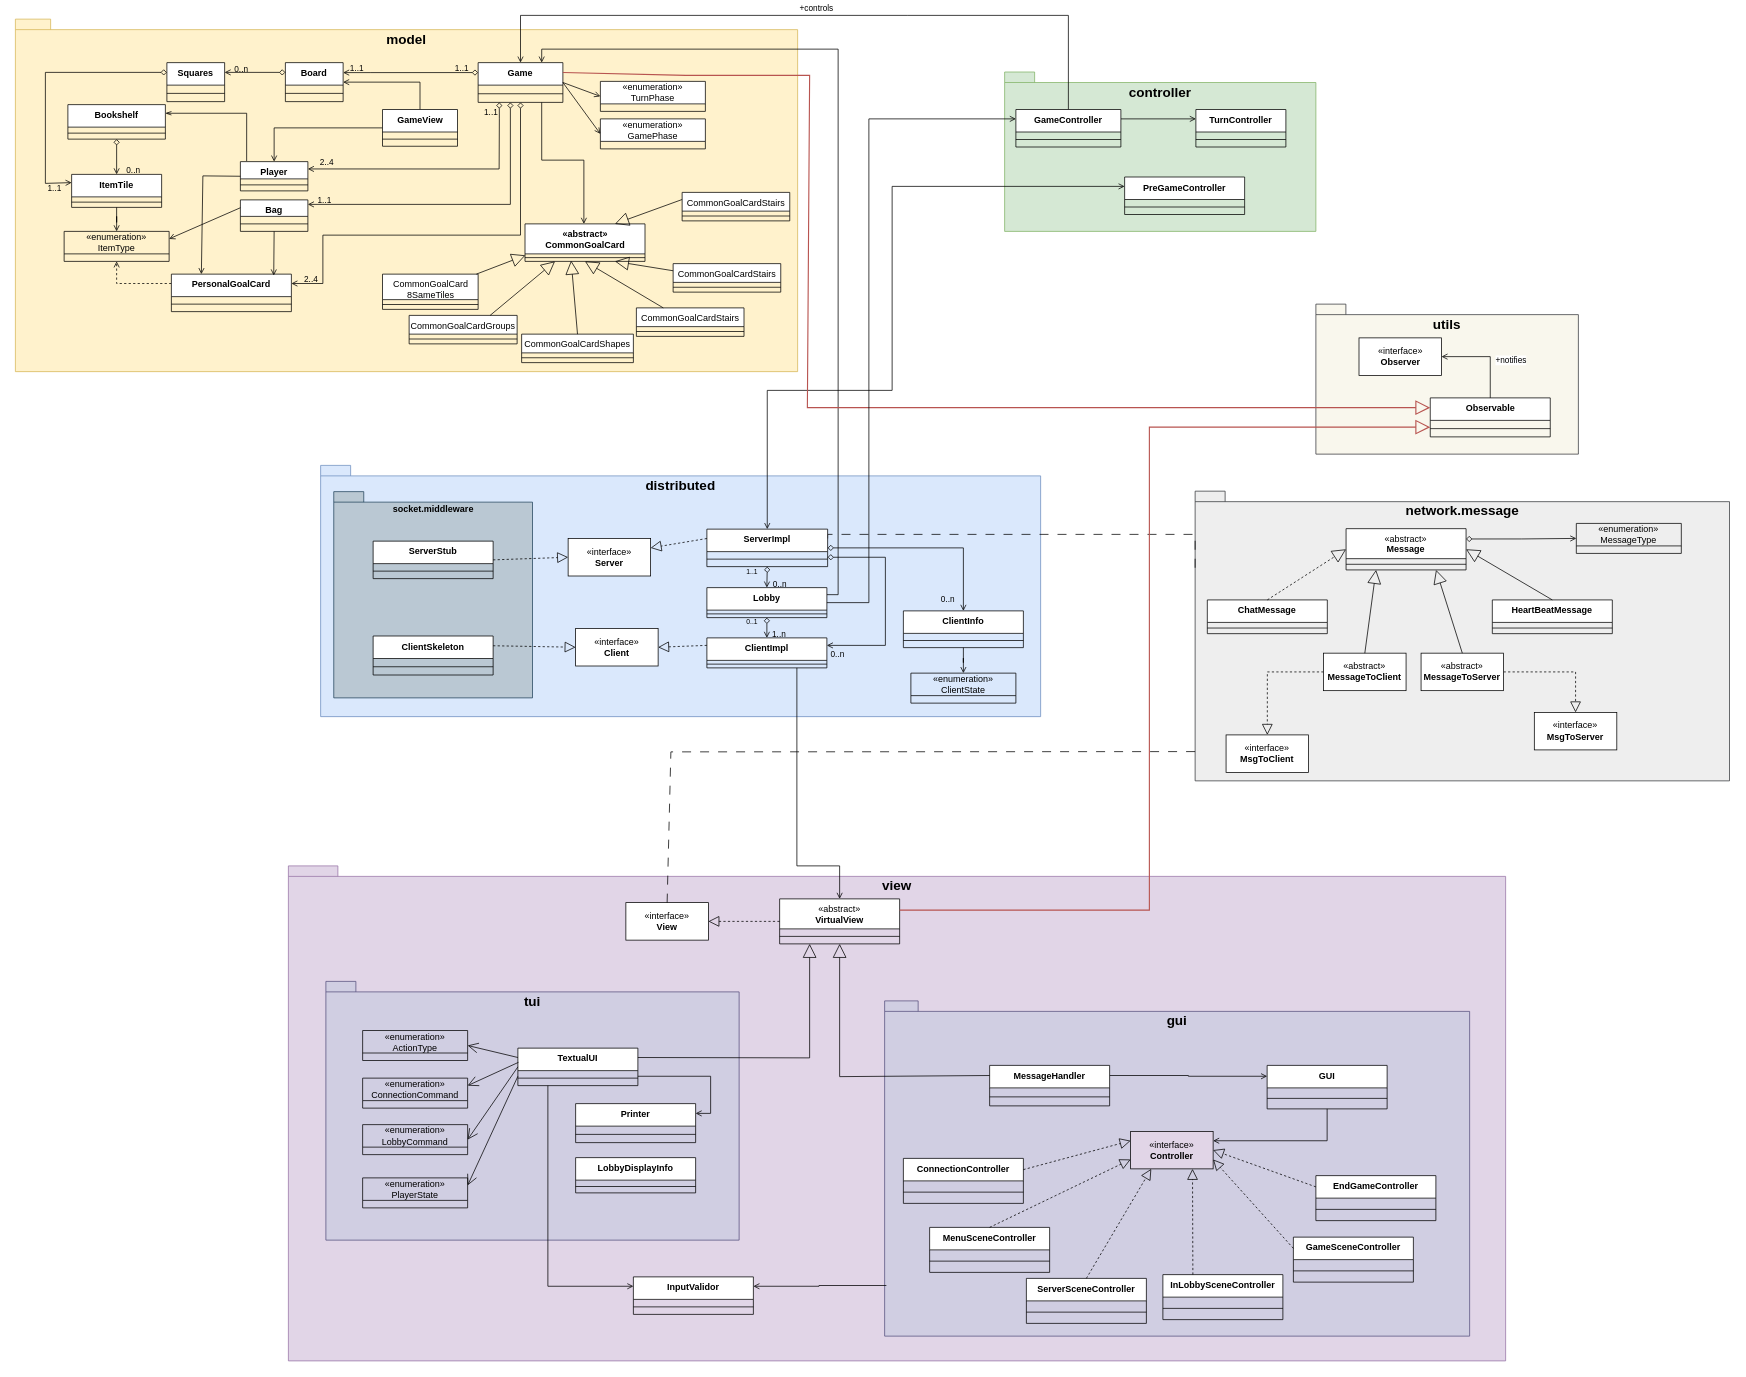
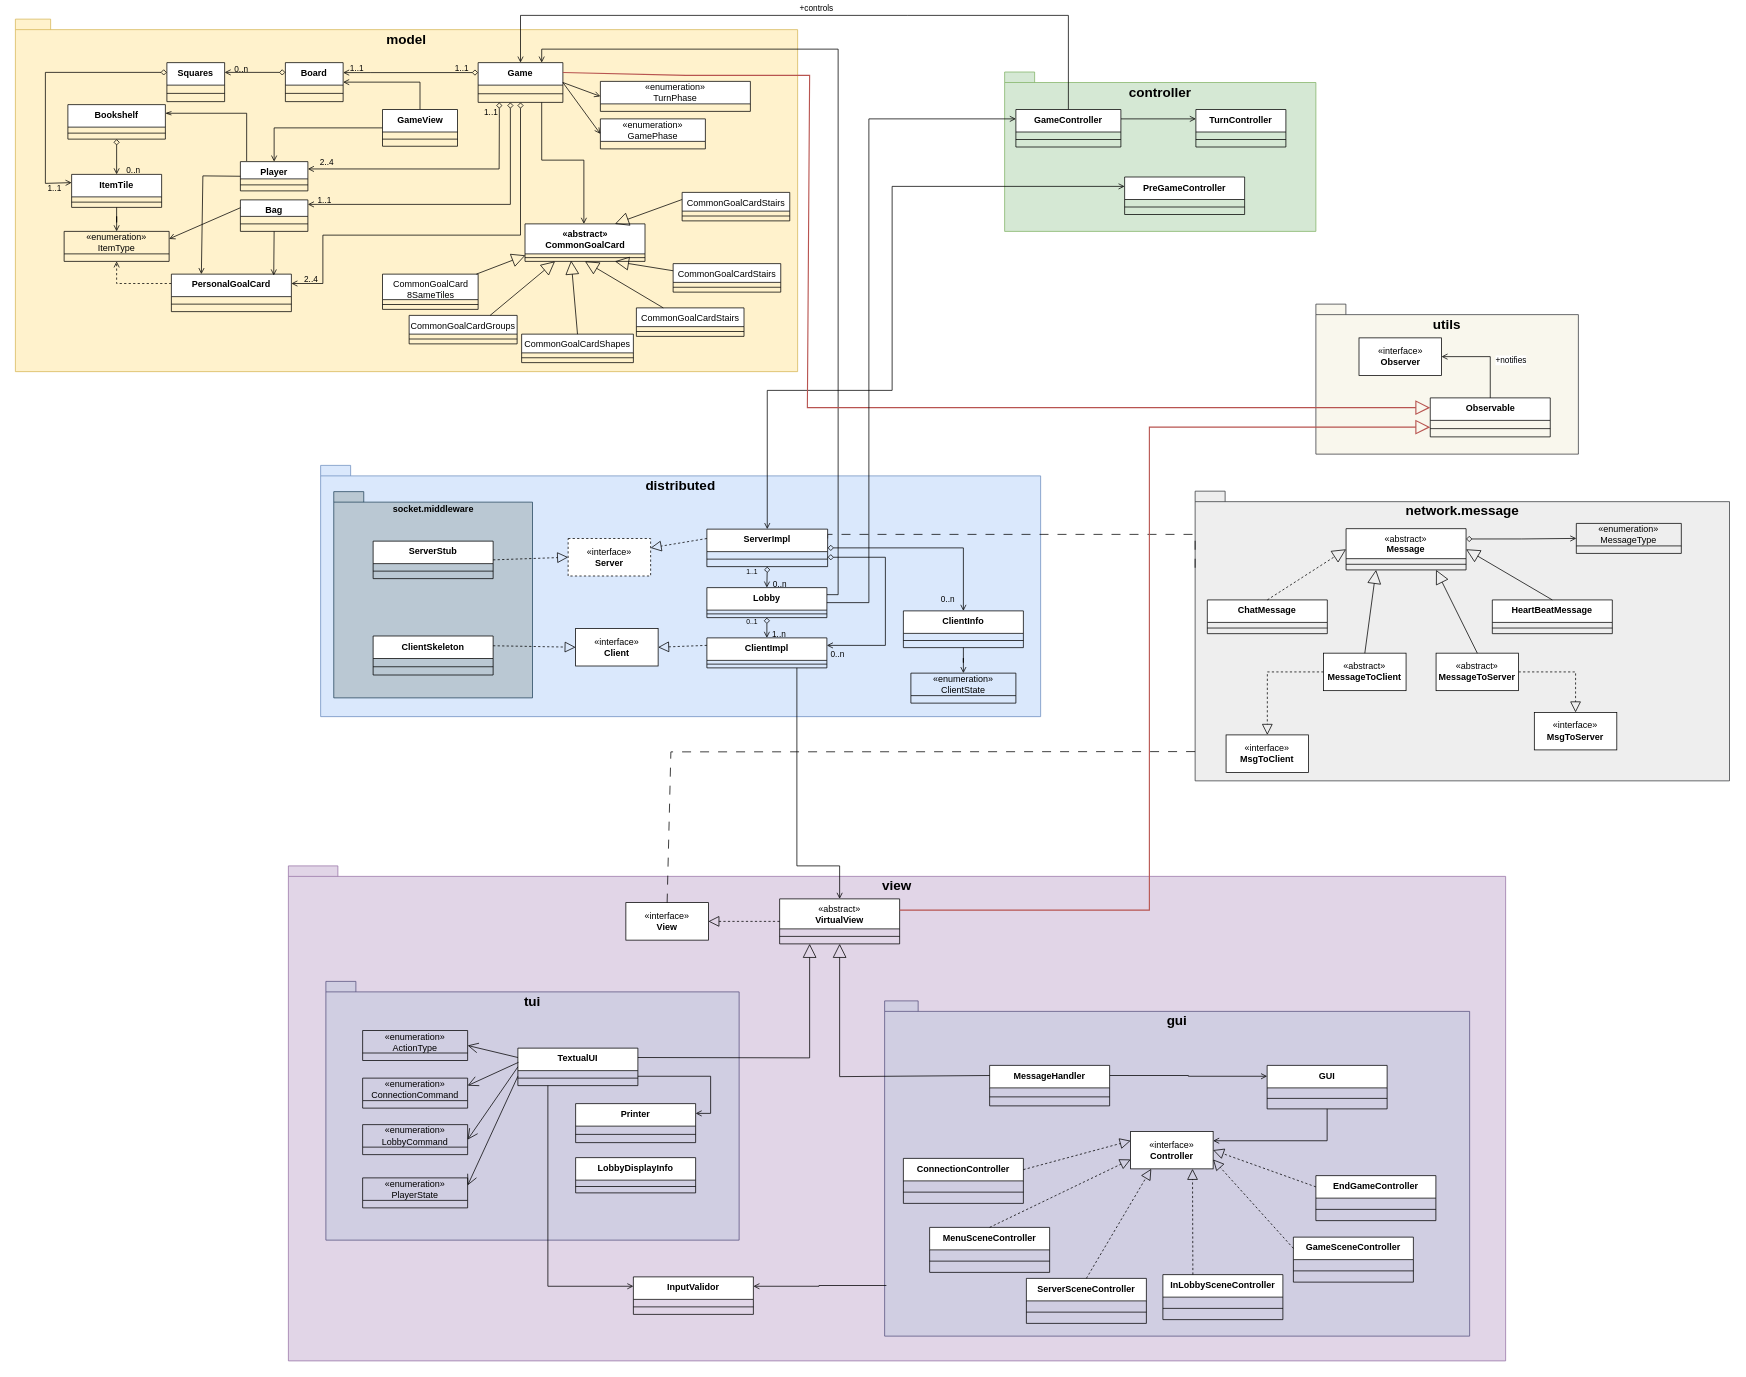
- <mxCell id="125" value="«enumeration»&lt;br&gt;TurnPhase" style="swimlane;fontStyle=0;childLayout=stackLayout;horizontal=1;startSize=30;horizontalStack=0;resizeParent=1;resizeParentMax=0;resizeLast=0;collapsible=1;marginBottom=0;whiteSpace=wrap;html=1;" parent="1" vertex="1"><mxGeometry x="800" y="108" width="140" height="40" as="geometry" /></mxCell>
+ <mxCell id="125" value="«enumeration»&lt;br&gt;TurnPhase" style="swimlane;fontStyle=0;childLayout=stackLayout;horizontal=1;startSize=30;horizontalStack=0;resizeParent=1;resizeParentMax=0;resizeLast=0;collapsible=1;marginBottom=0;whiteSpace=wrap;html=1;" parent="1" vertex="1"><mxGeometry x="800" y="108" width="200" height="40" as="geometry" /></mxCell>
- <mxCell id="46" value="«interface»&lt;br&gt;&lt;b&gt;Server&lt;/b&gt;" style="html=1;whiteSpace=wrap;" parent="1" vertex="1"><mxGeometry x="757" y="717.5" width="110" height="50" as="geometry" /></mxCell>
+ <mxCell id="46" value="«interface»&lt;br&gt;&lt;b&gt;Server&lt;/b&gt;" style="html=1;whiteSpace=wrap;dashed=1;" parent="1" vertex="1"><mxGeometry x="757" y="717.5" width="110" height="50" as="geometry" /></mxCell>
- <mxCell id="74" value="&lt;span style=&quot;border-color: var(--border-color);&quot;&gt;«abstract»&lt;br&gt;&lt;b&gt;MessageToServer&lt;/b&gt;&lt;/span&gt;" style="html=1;whiteSpace=wrap;" parent="1" vertex="1"><mxGeometry x="1894.25" y="870.38" width="110" height="50" as="geometry" /></mxCell>
+ <mxCell id="74" value="&lt;span style=&quot;border-color: var(--border-color);&quot;&gt;«abstract»&lt;br&gt;&lt;b&gt;MessageToServer&lt;/b&gt;&lt;/span&gt;" style="html=1;whiteSpace=wrap;" parent="1" vertex="1"><mxGeometry x="1914.25" y="870.38" width="110" height="50" as="geometry" /></mxCell>
- <mxCell id="105" value="«interface»&lt;br&gt;&lt;b&gt;Controller&lt;/b&gt;" style="html=1;whiteSpace=wrap;fillColor=#e1d5e7;" parent="1" vertex="1"><mxGeometry x="1507" y="1508" width="110" height="50" as="geometry" /></mxCell>
+ <mxCell id="105" value="«interface»&lt;br&gt;&lt;b&gt;Controller&lt;/b&gt;" style="html=1;whiteSpace=wrap;" parent="1" vertex="1"><mxGeometry x="1507" y="1508" width="110" height="50" as="geometry" /></mxCell>
